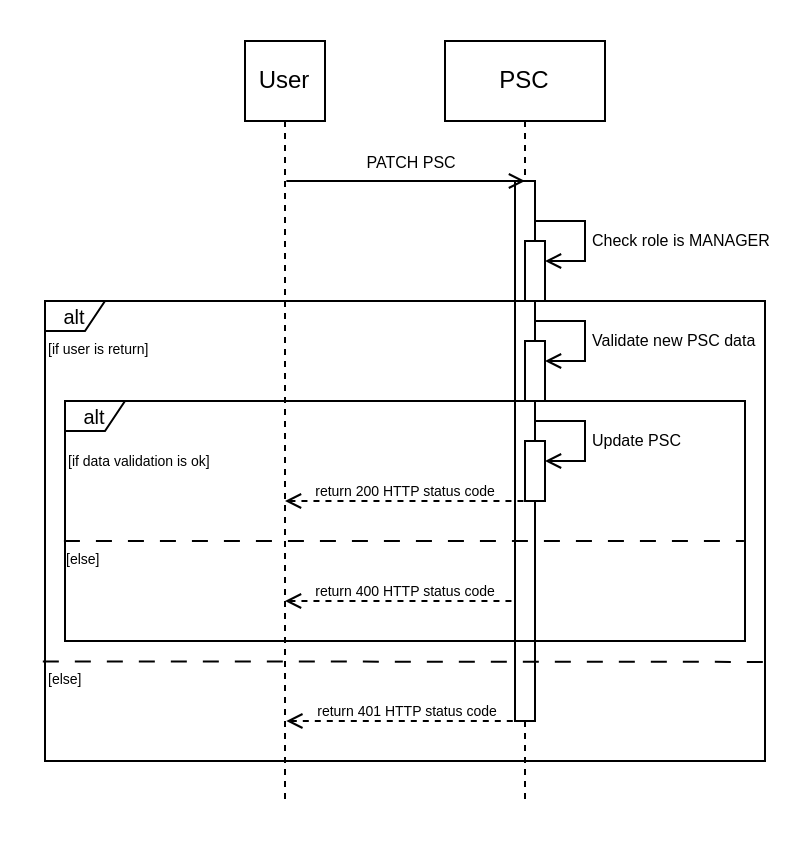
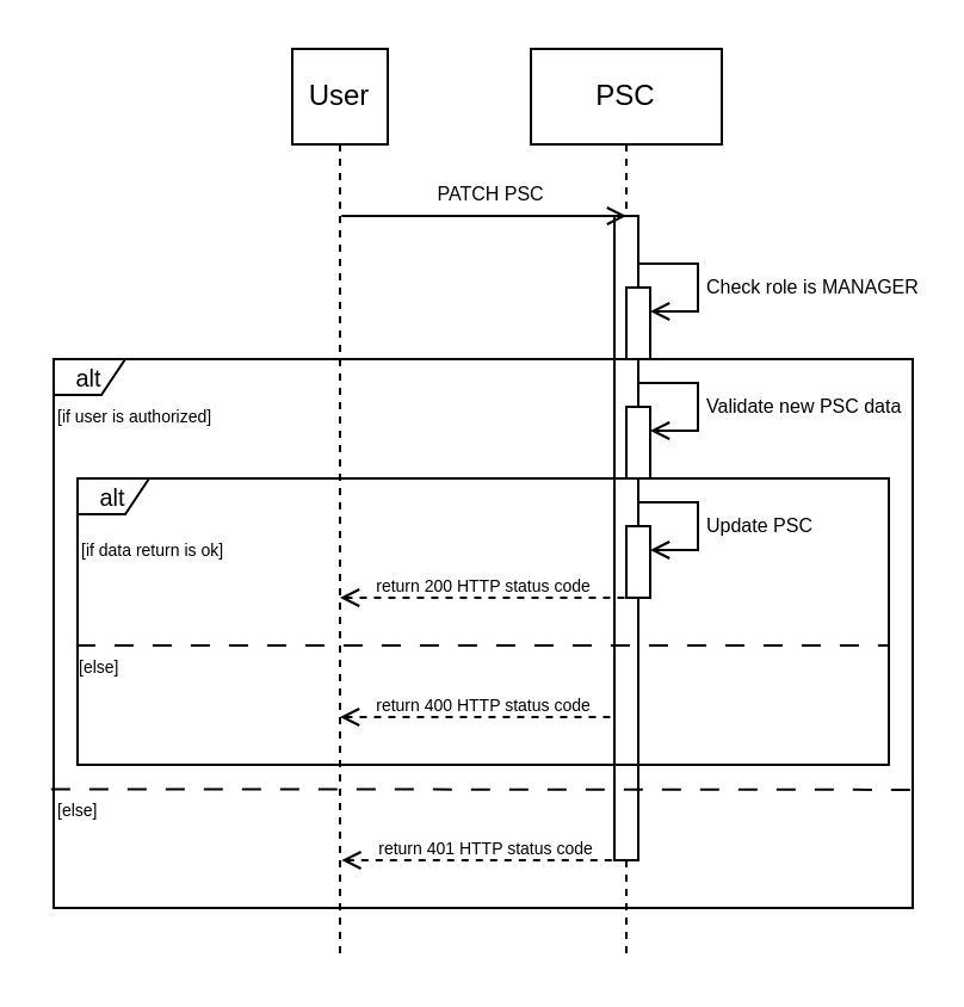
- <mxCell id="13" value="&lt;font style=&quot;font-size: 7px;&quot;&gt;[if user is return]&lt;/font&gt;" style="text;html=1;align=left;verticalAlign=middle;resizable=0;points=[];autosize=1;strokeColor=none;fillColor=none;fontSize=7;" parent="1" vertex="1"><mxGeometry y="165" width="90" height="20" as="geometry" x="22" /></mxCell>
+ <mxCell id="13" value="&lt;font style=&quot;font-size: 7px;&quot;&gt;[if user is authorized]&lt;/font&gt;" style="text;html=1;align=left;verticalAlign=middle;resizable=0;points=[];autosize=1;strokeColor=none;fillColor=none;fontSize=7;" parent="1" vertex="1"><mxGeometry y="165" width="90" height="20" as="geometry" x="22" /></mxCell>
- <mxCell id="17" value="&lt;font style=&quot;font-size: 7px;&quot;&gt;[if data validation is ok]&lt;/font&gt;" style="text;html=1;align=left;verticalAlign=top;resizable=0;points=[];autosize=1;strokeColor=none;fillColor=none;fontSize=7;" parent="1" vertex="1"><mxGeometry x="32" y="220" width="90" height="20" as="geometry" /></mxCell>
+ <mxCell id="17" value="&lt;font style=&quot;font-size: 7px;&quot;&gt;[if data return is ok]&lt;/font&gt;" style="text;html=1;align=left;verticalAlign=top;resizable=0;points=[];autosize=1;strokeColor=none;fillColor=none;fontSize=7;" parent="1" vertex="1"><mxGeometry x="32" y="220" width="90" height="20" as="geometry" /></mxCell>
